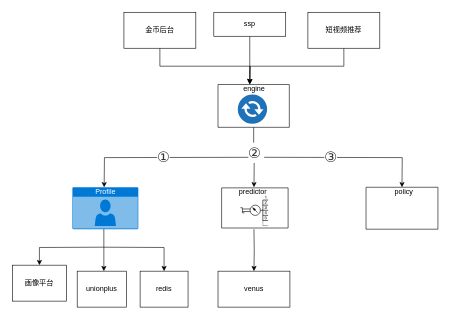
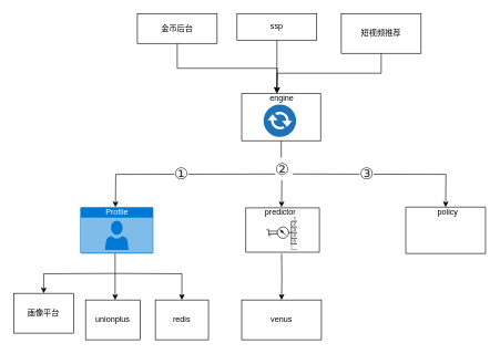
- <mxCell id="16" value="金币后台" style="rounded=0;whiteSpace=wrap;html=1;" vertex="1" parent="1"><mxGeometry x="206" y="20" width="120" height="60" as="geometry" /></mxCell>
+ <mxCell id="16" value="金币后台" style="rounded=0;whiteSpace=wrap;html=1;" vertex="1" parent="1"><mxGeometry x="206" y="20" width="120" height="45" as="geometry" /></mxCell>
